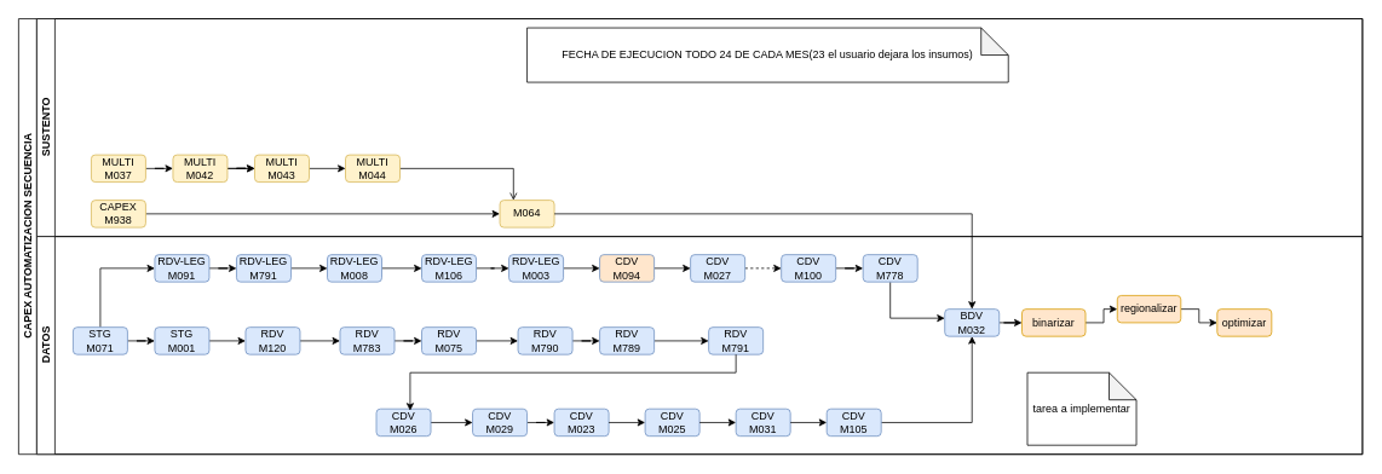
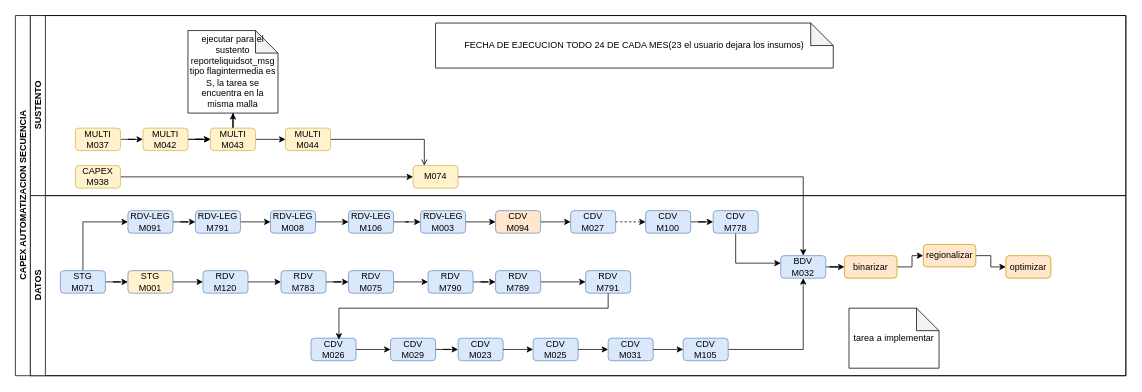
+ <mxCell id="14" value="ejecutar para el sustento reporteliquidsot_msg&lt;br&gt;tipo flagintermedia es S, la tarea se encuentra en la misma malla" style="shape=note;whiteSpace=wrap;html=1;backgroundOutline=1;darkOpacity=0.05;" parent="3" vertex="1"><mxGeometry x="210" y="20" width="120" height="110" as="geometry" /></mxCell>
+ <mxCell id="10" value="" style="edgeStyle=orthogonalEdgeStyle;rounded=0;orthogonalLoop=1;jettySize=auto;html=1;" parent="3" source="11" target="14" edge="1"><mxGeometry relative="1" as="geometry" /></mxCell>
- <mxCell id="17" value="M064" style="rounded=1;whiteSpace=wrap;html=1;fillColor=#fff2cc;strokeColor=#d6b656;" parent="3" vertex="1"><mxGeometry x="510" y="200" width="60" height="30" as="geometry" /></mxCell>
+ <mxCell id="17" value="M074" style="rounded=1;whiteSpace=wrap;html=1;fillColor=#fff2cc;strokeColor=#d6b656;" parent="3" vertex="1"><mxGeometry x="510" y="200" width="60" height="30" as="geometry" /></mxCell>
- <mxCell id="24" value="STG&lt;br&gt;M001" style="rounded=1;whiteSpace=wrap;html=1;fillColor=#dae8fc;strokeColor=#6c8ebf;" parent="19" vertex="1"><mxGeometry x="130" y="100" width="60" height="30" as="geometry" /></mxCell>
+ <mxCell id="24" value="STG&lt;br&gt;M001" style="rounded=1;whiteSpace=wrap;html=1;fillColor=#fff2cc;strokeColor=#6c8ebf;" parent="19" vertex="1"><mxGeometry x="130" y="100" width="60" height="30" as="geometry" /></mxCell>
